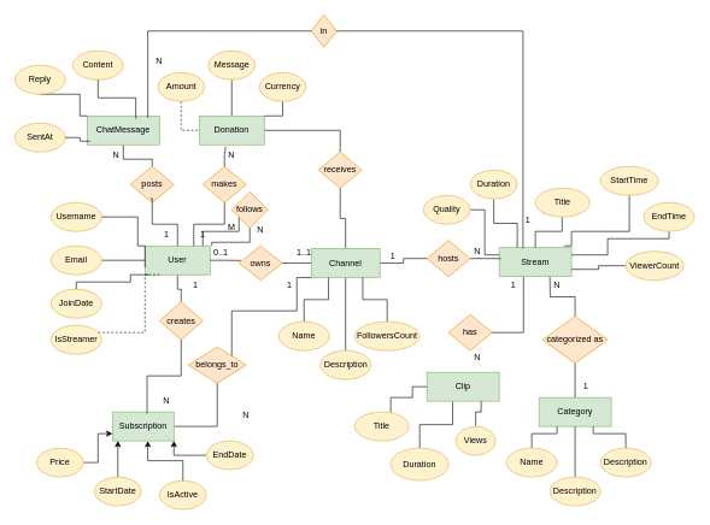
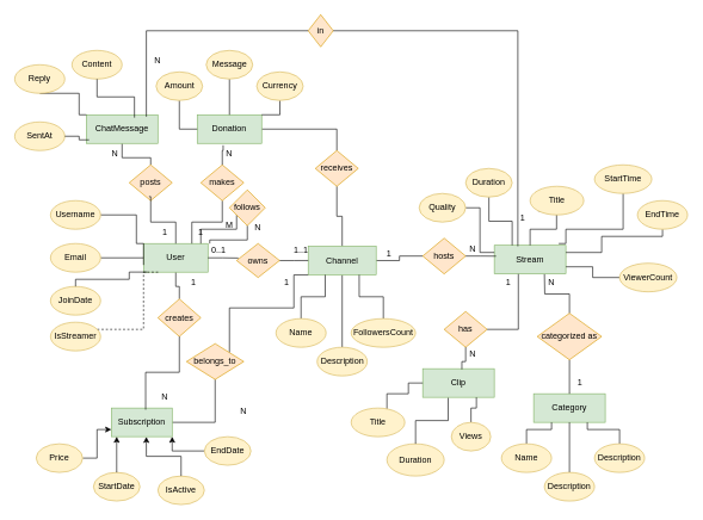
- <mxCell id="89" style="edgeStyle=orthogonalEdgeStyle;rounded=0;orthogonalLoop=1;jettySize=auto;html=1;entryX=0;entryY=0.5;entryDx=0;entryDy=0;endArrow=none;endFill=0;dashed=1;" edge="1" parent="1" source="90" target="14"><mxGeometry relative="1" as="geometry" /></mxCell>
+ <mxCell id="89" style="edgeStyle=orthogonalEdgeStyle;rounded=0;orthogonalLoop=1;jettySize=auto;html=1;entryX=0;entryY=0.5;entryDx=0;entryDy=0;endArrow=none;endFill=0;" edge="1" parent="1" source="90" target="14"><mxGeometry relative="1" as="geometry" /></mxCell>
- <mxCell id="61" value="ViewerCount" style="ellipse;whiteSpace=wrap;html=1;fillColor=#fff2cc;strokeColor=#d6b656;" vertex="1" parent="1"><mxGeometry x="865" y="347.5" width="80" height="40" as="geometry" /></mxCell>
+ <mxCell id="61" value="ViewerCount" style="ellipse;whiteSpace=wrap;html=1;fillColor=#fff2cc;strokeColor=#d6b656;" vertex="1" parent="1"><mxGeometry x="865" y="367.5" width="80" height="40" as="geometry" /></mxCell>
+ <mxCell id="43" style="edgeStyle=orthogonalEdgeStyle;rounded=0;orthogonalLoop=1;jettySize=auto;html=1;entryX=0.547;entryY=0.022;entryDx=0;entryDy=0;entryPerimeter=0;endArrow=none;endFill=0;" edge="1" parent="1" source="42" target="17"><mxGeometry relative="1" as="geometry" /></mxCell>
